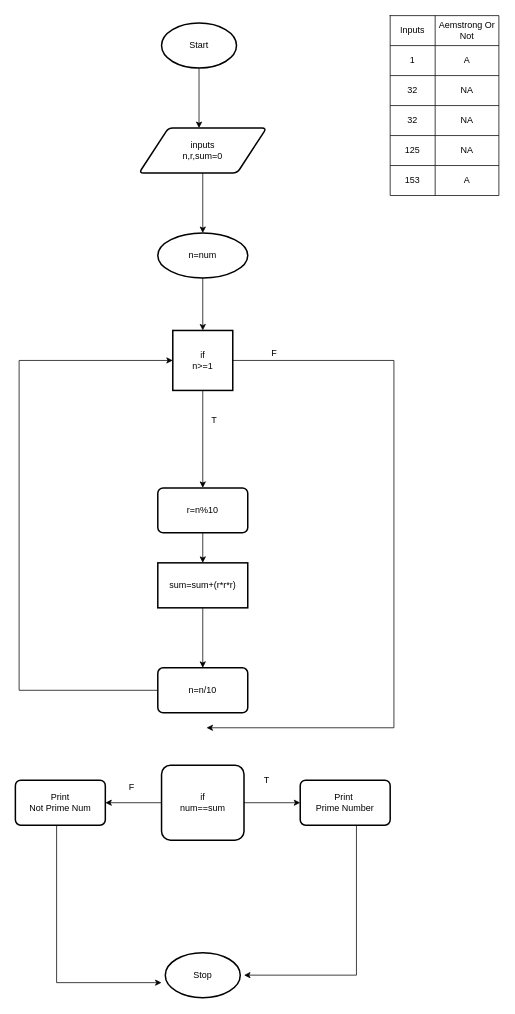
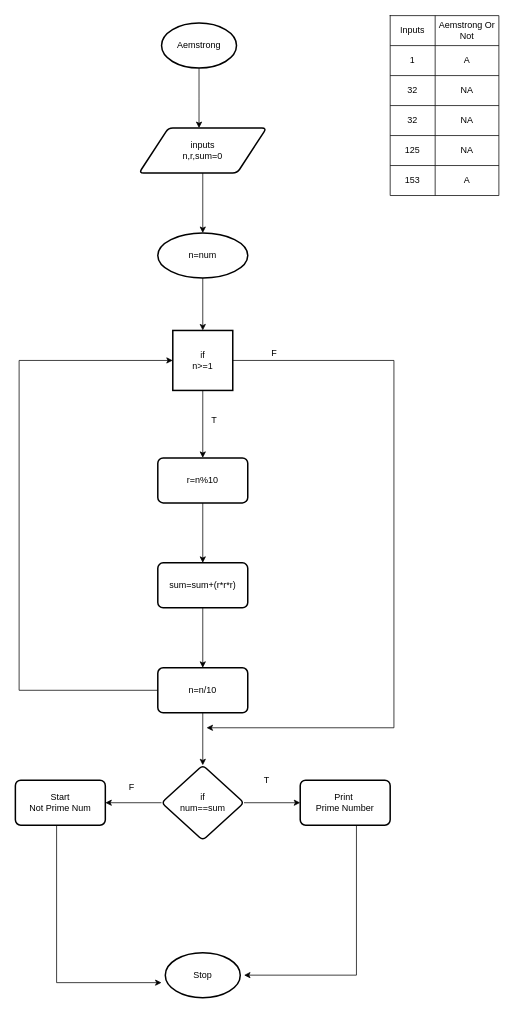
- <mxCell id="3" value="Start" style="strokeWidth=2;html=1;shape=mxgraph.flowchart.start_1;whiteSpace=wrap;" vertex="1" parent="1"><mxGeometry x="215" y="30" width="100" height="60" as="geometry" /></mxCell>
+ <mxCell id="3" value="Aemstrong" style="strokeWidth=2;html=1;shape=mxgraph.flowchart.start_1;whiteSpace=wrap;" vertex="1" parent="1"><mxGeometry x="215" y="30" width="100" height="60" as="geometry" /></mxCell>
- <mxCell id="12" value="r=n%10" style="whiteSpace=wrap;html=1;strokeWidth=2;rounded=1;arcSize=12;" vertex="1" parent="1"><mxGeometry x="210" y="650" width="120" height="60" as="geometry" /></mxCell>
+ <mxCell id="12" value="r=n%10" style="whiteSpace=wrap;html=1;strokeWidth=2;rounded=1;arcSize=12;" vertex="1" parent="1"><mxGeometry x="210" y="610" width="120" height="60" as="geometry" /></mxCell>
- <mxCell id="14" value="sum=sum+(r*r*r)" style="whiteSpace=wrap;html=1;strokeWidth=2;arcSize=12;rounded=0;" vertex="1" parent="1"><mxGeometry x="210" y="750" width="120" height="60" as="geometry" /></mxCell>
+ <mxCell id="14" value="sum=sum+(r*r*r)" style="whiteSpace=wrap;html=1;strokeWidth=2;rounded=1;arcSize=12;" vertex="1" parent="1"><mxGeometry x="210" y="750" width="120" height="60" as="geometry" /></mxCell>
+ <mxCell id="15" value="" style="edgeStyle=orthogonalEdgeStyle;rounded=0;orthogonalLoop=1;jettySize=auto;html=1;" edge="1" parent="1" source="17" target="20"><mxGeometry relative="1" as="geometry" /></mxCell>
- <mxCell id="26" value="Print&lt;br&gt;Not Prime Num" style="whiteSpace=wrap;html=1;strokeWidth=2;rounded=1;arcSize=12;" vertex="1" parent="1"><mxGeometry x="20" y="1040" width="120" height="60" as="geometry" /></mxCell>
+ <mxCell id="26" value="Start&lt;br&gt;Not Prime Num" style="whiteSpace=wrap;html=1;strokeWidth=2;rounded=1;arcSize=12;" vertex="1" parent="1"><mxGeometry x="20" y="1040" width="120" height="60" as="geometry" /></mxCell>
- <mxCell id="20" value="if&lt;br&gt;num==sum" style="whiteSpace=wrap;html=1;strokeWidth=2;arcSize=12;rounded=1;" vertex="1" parent="1"><mxGeometry x="215" y="1020" width="110" height="100" as="geometry" /></mxCell>
+ <mxCell id="20" value="if&lt;br&gt;num==sum" style="rhombus;whiteSpace=wrap;html=1;strokeWidth=2;rounded=1;arcSize=12;" vertex="1" parent="1"><mxGeometry x="215" y="1020" width="110" height="100" as="geometry" /></mxCell>
